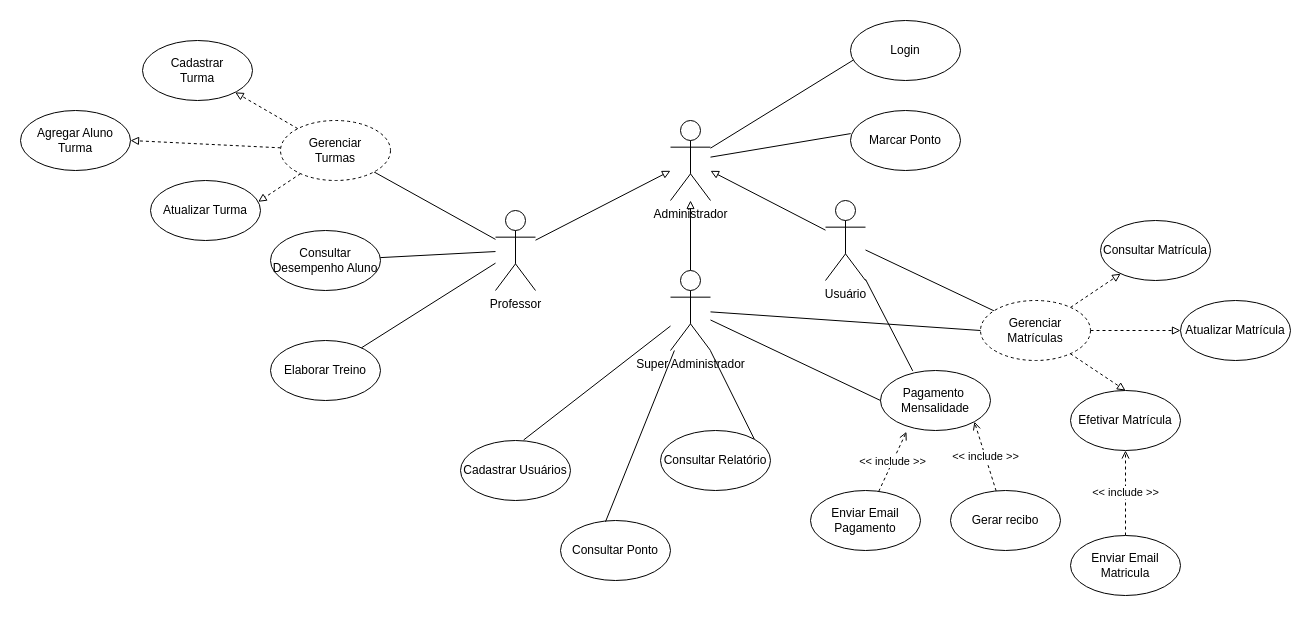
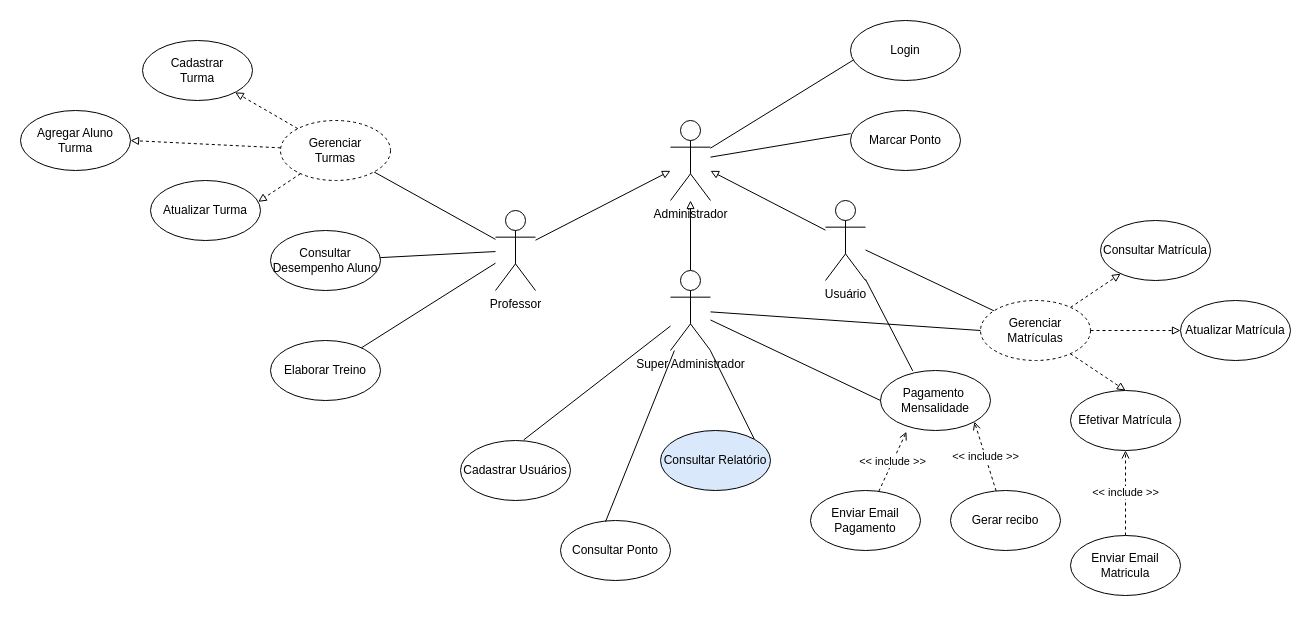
- <mxCell id="19" value="Consultar Relatório" style="ellipse;whiteSpace=wrap;html=1;" parent="1" vertex="1"><mxGeometry x="660" y="430" width="110" height="60" as="geometry" /></mxCell>
+ <mxCell id="19" value="Consultar Relatório" style="ellipse;whiteSpace=wrap;html=1;fillColor=#dae8fc;" parent="1" vertex="1"><mxGeometry x="660" y="430" width="110" height="60" as="geometry" /></mxCell>
